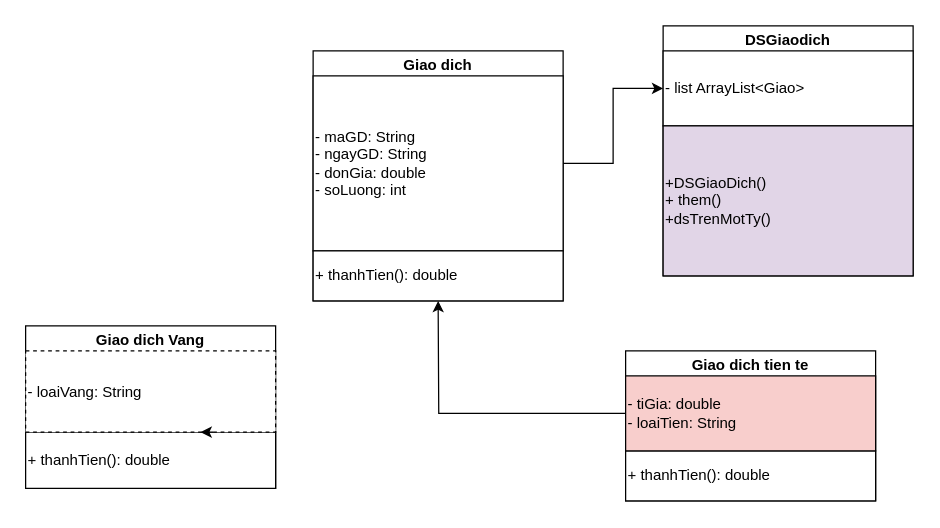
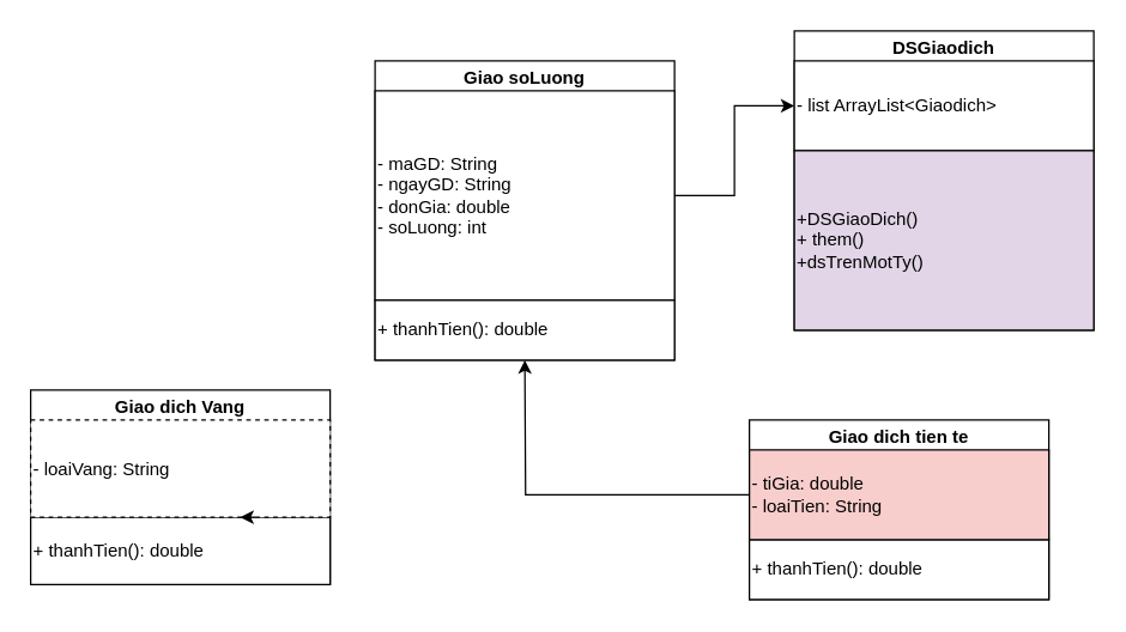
- <mxCell id="2" value="Giao dich" style="swimlane;whiteSpace=wrap;html=1;" vertex="1" parent="1"><mxGeometry x="250" y="40" width="200" height="200" as="geometry" /></mxCell>
+ <mxCell id="2" value="Giao soLuong" style="swimlane;whiteSpace=wrap;html=1;" vertex="1" parent="1"><mxGeometry x="250" y="40" width="200" height="200" as="geometry" /></mxCell>
- <mxCell id="14" value="- list ArrayList&amp;lt;Giao&amp;gt;" style="rounded=0;whiteSpace=wrap;html=1;align=left;" vertex="1" parent="13"><mxGeometry y="20" width="200" height="60" as="geometry" /></mxCell>
+ <mxCell id="14" value="- list ArrayList&amp;lt;Giaodich&amp;gt;" style="rounded=0;whiteSpace=wrap;html=1;align=left;" vertex="1" parent="13"><mxGeometry y="20" width="200" height="60" as="geometry" /></mxCell>
